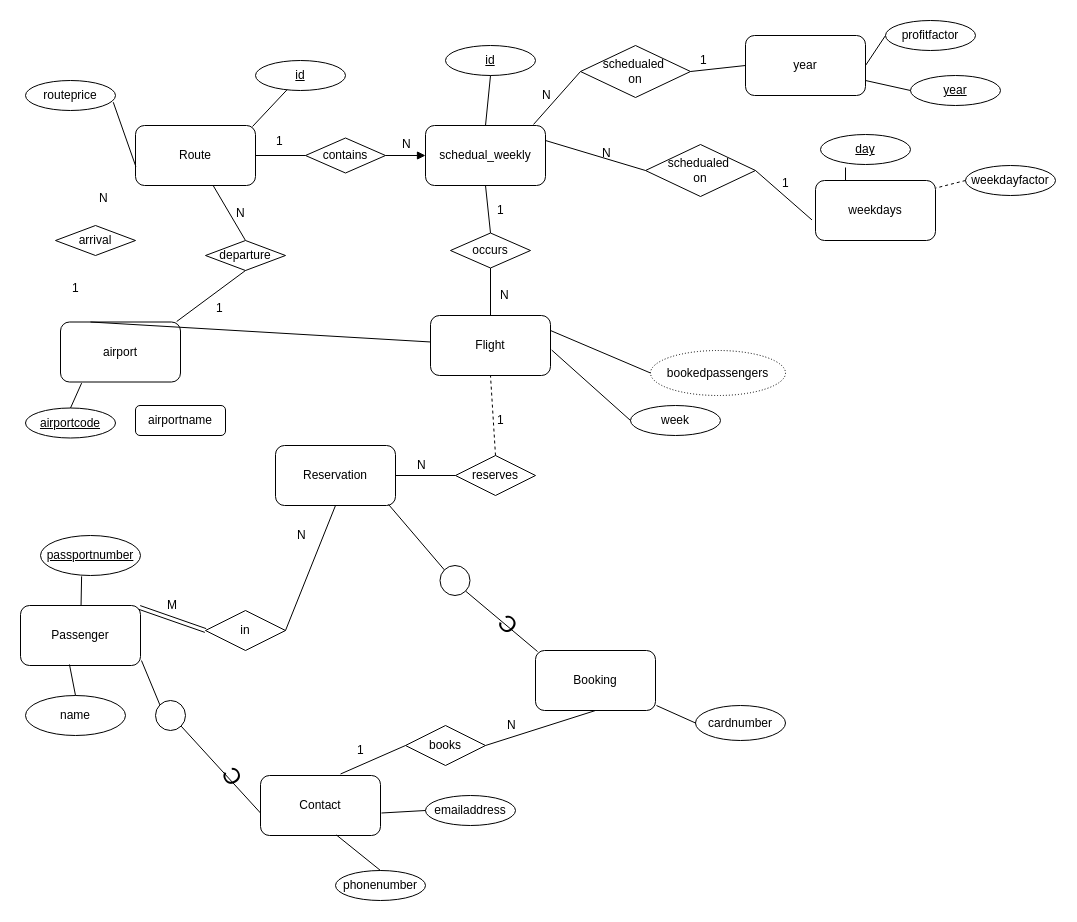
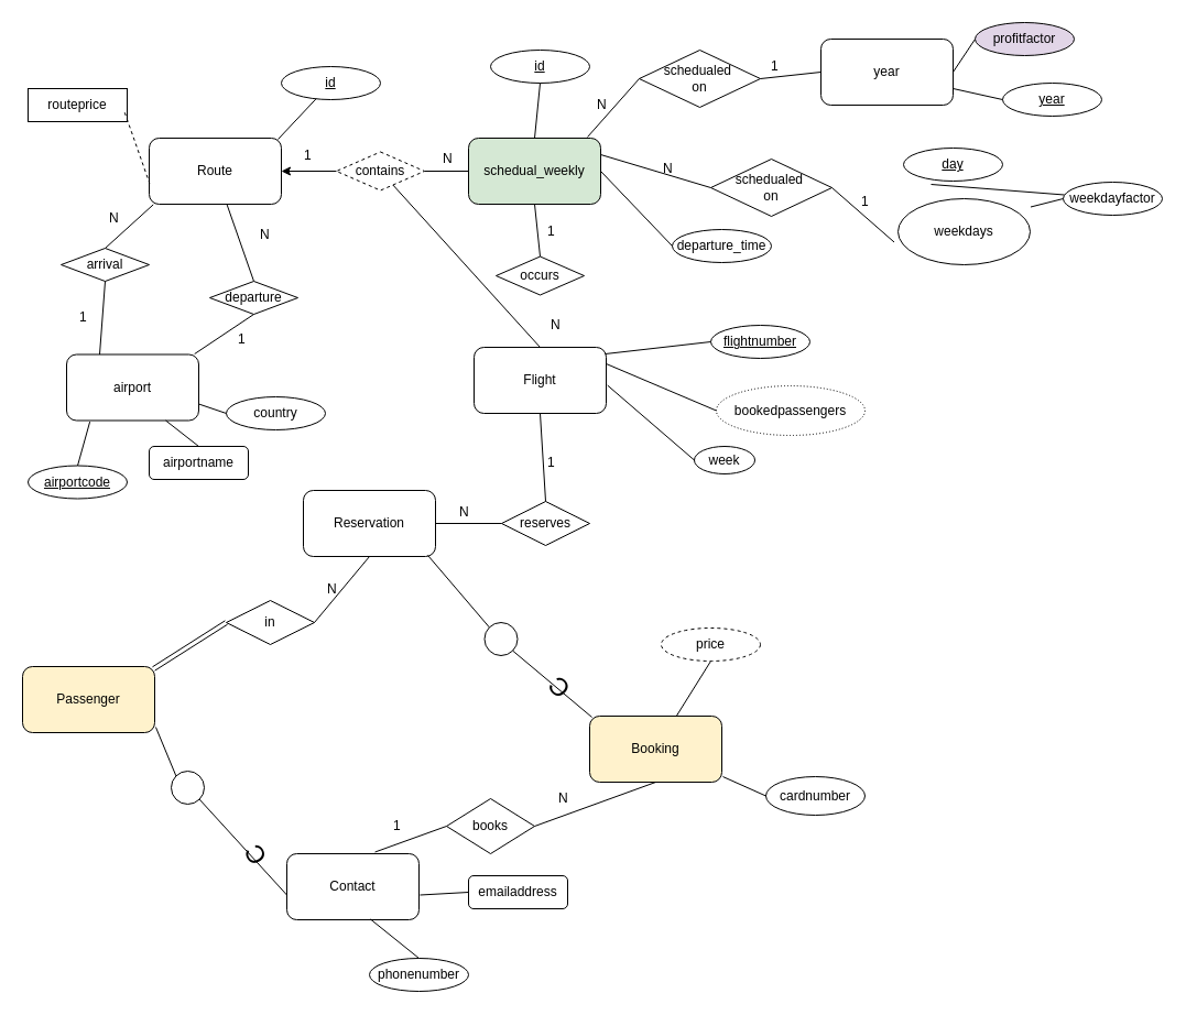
- <mxCell id="54" value="profitfactor" style="ellipse;whiteSpace=wrap;html=1;" parent="1" vertex="1"><mxGeometry x="885" y="20" width="90" height="30" as="geometry" /></mxCell>
+ <mxCell id="54" value="profitfactor" style="ellipse;whiteSpace=wrap;html=1;fillColor=#e1d5e7;" parent="1" vertex="1"><mxGeometry x="885" y="20" width="90" height="30" as="geometry" /></mxCell>
- <mxCell id="51" value="routeprice" style="ellipse;whiteSpace=wrap;html=1;" parent="1" vertex="1"><mxGeometry x="25" y="80" width="90" height="30" as="geometry" /></mxCell>
+ <mxCell id="51" value="routeprice" style="whiteSpace=wrap;html=1;rounded=0;" parent="1" vertex="1"><mxGeometry x="25" y="80" width="90" height="30" as="geometry" /></mxCell>
- <mxCell id="56" value="" style="endArrow=none;html=1;entryX=0.003;entryY=0.685;entryDx=0;entryDy=0;exitX=0.975;exitY=0.724;exitDx=0;exitDy=0;entryPerimeter=0;exitPerimeter=0;" parent="1" source="51" target="2" edge="1"><mxGeometry width="50" height="50" relative="1" as="geometry"><mxPoint x="100" y="105" as="sourcePoint" /><mxPoint x="145" y="165" as="targetPoint" /></mxGeometry></mxCell>
+ <mxCell id="56" value="" style="endArrow=none;html=1;entryX=0.003;entryY=0.685;entryDx=0;entryDy=0;exitX=0.975;exitY=0.724;exitDx=0;exitDy=0;entryPerimeter=0;exitPerimeter=0;dashed=1;" parent="1" source="51" target="2" edge="1"><mxGeometry width="50" height="50" relative="1" as="geometry"><mxPoint x="100" y="105" as="sourcePoint" /><mxPoint x="145" y="165" as="targetPoint" /></mxGeometry></mxCell>
- <mxCell id="47" value="" style="endArrow=none;html=1;entryX=1;entryY=0.5;entryDx=0;entryDy=0;exitX=0;exitY=0.5;exitDx=0;exitDy=0;" parent="1" source="11" target="2" edge="1"><mxGeometry width="50" height="50" relative="1" as="geometry"><mxPoint x="510" y="95" as="sourcePoint" /><mxPoint x="505" y="145" as="targetPoint" /></mxGeometry></mxCell>
+ <mxCell id="47" value="" style="endArrow=classic;html=1;entryX=1;entryY=0.5;entryDx=0;entryDy=0;exitX=0;exitY=0.5;exitDx=0;exitDy=0;" parent="1" source="11" target="2" edge="1"><mxGeometry width="50" height="50" relative="1" as="geometry"><mxPoint x="510" y="95" as="sourcePoint" /><mxPoint x="505" y="145" as="targetPoint" /></mxGeometry></mxCell>
- <mxCell id="11" value="contains" style="rhombus;whiteSpace=wrap;html=1;" parent="1" vertex="1"><mxGeometry x="305" y="137.5" width="80" height="35" as="geometry" /></mxCell>
+ <mxCell id="11" value="contains" style="rhombus;whiteSpace=wrap;html=1;dashed=1;" parent="1" vertex="1"><mxGeometry x="305" y="137.5" width="80" height="35" as="geometry" /></mxCell>
- <mxCell id="46" value="" style="endArrow=block;html=1;entryX=0;entryY=0.5;entryDx=0;entryDy=0;exitX=1;exitY=0.5;exitDx=0;exitDy=0;" parent="1" source="11" target="3" edge="1"><mxGeometry width="50" height="50" relative="1" as="geometry"><mxPoint x="500" y="85" as="sourcePoint" /><mxPoint x="495" y="135" as="targetPoint" /></mxGeometry></mxCell>
+ <mxCell id="46" value="" style="endArrow=none;html=1;entryX=0;entryY=0.5;entryDx=0;entryDy=0;exitX=1;exitY=0.5;exitDx=0;exitDy=0;" parent="1" source="11" target="3" edge="1"><mxGeometry width="50" height="50" relative="1" as="geometry"><mxPoint x="500" y="85" as="sourcePoint" /><mxPoint x="495" y="135" as="targetPoint" /></mxGeometry></mxCell>
- <mxCell id="3" value="schedual_weekly" style="rounded=1;whiteSpace=wrap;html=1;" parent="1" vertex="1"><mxGeometry x="425" y="125" width="120" height="60" as="geometry" /></mxCell>
+ <mxCell id="3" value="schedual_weekly" style="rounded=1;whiteSpace=wrap;html=1;fillColor=#d5e8d4;" parent="1" vertex="1"><mxGeometry x="425" y="125" width="120" height="60" as="geometry" /></mxCell>
- <mxCell id="43" value="" style="endArrow=none;html=1;entryX=0.25;entryY=0;entryDx=0;entryDy=0;exitX=0.278;exitY=1.1;exitDx=0;exitDy=0;exitPerimeter=0;" parent="1" source="9" edge="1" target="87"><mxGeometry width="50" height="50" relative="1" as="geometry"><mxPoint x="898" y="105" as="sourcePoint" /><mxPoint x="865" y="105" as="targetPoint" /></mxGeometry></mxCell>
+ <mxCell id="43" value="" style="endArrow=none;html=1;exitX=0.278;exitY=1.1;exitDx=0;exitDy=0;exitPerimeter=0;" parent="1" source="9" edge="1" target="52"><mxGeometry width="50" height="50" relative="1" as="geometry"><mxPoint x="898" y="105" as="sourcePoint" /><mxPoint x="865" y="105" as="targetPoint" /></mxGeometry></mxCell>
- <mxCell id="60" value="" style="endArrow=none;html=1;exitX=0;exitY=0.5;exitDx=0;exitDy=0;entryX=1.004;entryY=0.125;entryDx=0;entryDy=0;entryPerimeter=0;dashed=1;" parent="1" source="52" target="87" edge="1"><mxGeometry width="50" height="50" relative="1" as="geometry"><mxPoint x="645" y="195" as="sourcePoint" /><mxPoint x="555" y="165" as="targetPoint" /></mxGeometry></mxCell>
+ <mxCell id="60" value="" style="endArrow=none;html=1;exitX=0;exitY=0.5;exitDx=0;exitDy=0;entryX=1.004;entryY=0.125;entryDx=0;entryDy=0;entryPerimeter=0;" parent="1" source="52" target="87" edge="1"><mxGeometry width="50" height="50" relative="1" as="geometry"><mxPoint x="645" y="195" as="sourcePoint" /><mxPoint x="555" y="165" as="targetPoint" /></mxGeometry></mxCell>
+ <mxCell id="42" value="" style="endArrow=none;html=1;entryX=1;entryY=0.5;entryDx=0;entryDy=0;exitX=0;exitY=0.5;exitDx=0;exitDy=0;" parent="1" source="10" target="3" edge="1"><mxGeometry width="50" height="50" relative="1" as="geometry"><mxPoint x="685" y="415" as="sourcePoint" /><mxPoint x="590" y="370" as="targetPoint" /></mxGeometry></mxCell>
+ <mxCell id="50" value="" style="endArrow=none;html=1;entryX=0.5;entryY=0;entryDx=0;entryDy=0;exitX=0.031;exitY=1.006;exitDx=0;exitDy=0;exitPerimeter=0;" parent="1" source="2" target="57" edge="1"><mxGeometry width="50" height="50" relative="1" as="geometry"><mxPoint x="90" y="95" as="sourcePoint" /><mxPoint x="205" y="135" as="targetPoint" /></mxGeometry></mxCell>
- <mxCell id="87" value="weekdays" style="rounded=1;whiteSpace=wrap;html=1;" parent="1" vertex="1"><mxGeometry x="815" y="180" width="120" height="60" as="geometry" /></mxCell>
+ <mxCell id="87" value="weekdays" style="ellipse;whiteSpace=wrap;html=1;" parent="1" vertex="1"><mxGeometry x="815" y="180" width="120" height="60" as="geometry" /></mxCell>
+ <mxCell id="10" value="departure_time" style="ellipse;whiteSpace=wrap;html=1;" parent="1" vertex="1"><mxGeometry x="610" y="208" width="90" height="30" as="geometry" /></mxCell>
- <mxCell id="58" value="departure" style="rhombus;whiteSpace=wrap;html=1;" parent="1" vertex="1"><mxGeometry x="205" y="240" width="80" height="30" as="geometry" /></mxCell>
+ <mxCell id="58" value="departure" style="rhombus;whiteSpace=wrap;html=1;" parent="1" vertex="1"><mxGeometry x="190" y="255" width="80" height="30" as="geometry" /></mxCell>
- <mxCell id="40" value="" style="endArrow=none;html=1;entryX=0.5;entryY=1;entryDx=0;entryDy=0;exitX=0.5;exitY=0;exitDx=0;exitDy=0;" parent="1" source="4" target="12" edge="1"><mxGeometry width="50" height="50" relative="1" as="geometry"><mxPoint x="665" y="395" as="sourcePoint" /><mxPoint x="570" y="350" as="targetPoint" /></mxGeometry></mxCell>
+ <mxCell id="40" value="" style="endArrow=none;html=1;exitX=0.5;exitY=0;exitDx=0;exitDy=0;" parent="1" source="4" target="11" edge="1"><mxGeometry width="50" height="50" relative="1" as="geometry"><mxPoint x="665" y="395" as="sourcePoint" /><mxPoint x="570" y="350" as="targetPoint" /></mxGeometry></mxCell>
+ <mxCell id="5" value="&lt;u&gt;flightnumber&lt;/u&gt;" style="ellipse;whiteSpace=wrap;html=1;" parent="1" vertex="1"><mxGeometry x="645" y="295" width="90" height="30" as="geometry" /></mxCell>
+ <mxCell id="39" value="" style="endArrow=none;html=1;entryX=0.992;entryY=0.1;entryDx=0;entryDy=0;exitX=0;exitY=0.5;exitDx=0;exitDy=0;entryPerimeter=0;" parent="1" source="5" target="4" edge="1"><mxGeometry width="50" height="50" relative="1" as="geometry"><mxPoint x="655" y="385" as="sourcePoint" /><mxPoint x="560" y="340" as="targetPoint" /></mxGeometry></mxCell>
- <mxCell id="63" value="" style="endArrow=none;html=1;exitX=0.25;exitY=0;exitDx=0;exitDy=0;" parent="1" source="55" target="4" edge="1"><mxGeometry width="50" height="50" relative="1" as="geometry"><mxPoint x="95" y="315" as="sourcePoint" /><mxPoint x="105" y="235" as="targetPoint" /></mxGeometry></mxCell>
+ <mxCell id="63" value="" style="endArrow=none;html=1;entryX=0.5;entryY=1;entryDx=0;entryDy=0;exitX=0.25;exitY=0;exitDx=0;exitDy=0;" parent="1" source="55" target="57" edge="1"><mxGeometry width="50" height="50" relative="1" as="geometry"><mxPoint x="95" y="315" as="sourcePoint" /><mxPoint x="105" y="235" as="targetPoint" /></mxGeometry></mxCell>
+ <mxCell id="70" value="" style="endArrow=none;html=1;entryX=0;entryY=0.5;entryDx=0;entryDy=0;exitX=1;exitY=0.75;exitDx=0;exitDy=0;" parent="1" source="55" target="69" edge="1"><mxGeometry width="50" height="50" relative="1" as="geometry"><mxPoint x="160" y="390" as="sourcePoint" /><mxPoint x="190" y="415" as="targetPoint" /></mxGeometry></mxCell>
+ <mxCell id="69" value="country" style="ellipse;whiteSpace=wrap;html=1;" parent="1" vertex="1"><mxGeometry x="205" y="360" width="90" height="30" as="geometry" /></mxCell>
+ <mxCell id="68" value="" style="endArrow=none;html=1;entryX=0.5;entryY=0;entryDx=0;entryDy=0;exitX=0.75;exitY=1;exitDx=0;exitDy=0;" parent="1" source="55" target="66" edge="1"><mxGeometry width="50" height="50" relative="1" as="geometry"><mxPoint x="91.12" y="391.14" as="sourcePoint" /><mxPoint x="69.5" y="415" as="targetPoint" /></mxGeometry></mxCell>
- <mxCell id="27" value="" style="endArrow=none;html=1;entryX=0.5;entryY=1;entryDx=0;entryDy=0;exitX=0.5;exitY=0;exitDx=0;exitDy=0;dashed=1;" parent="1" source="16" target="4" edge="1"><mxGeometry width="50" height="50" relative="1" as="geometry"><mxPoint x="175.99" y="841" as="sourcePoint" /><mxPoint x="204.393" y="800.607" as="targetPoint" /></mxGeometry></mxCell>
+ <mxCell id="27" value="" style="endArrow=none;html=1;entryX=0.5;entryY=1;entryDx=0;entryDy=0;exitX=0.5;exitY=0;exitDx=0;exitDy=0;" parent="1" source="16" target="4" edge="1"><mxGeometry width="50" height="50" relative="1" as="geometry"><mxPoint x="175.99" y="841" as="sourcePoint" /><mxPoint x="204.393" y="800.607" as="targetPoint" /></mxGeometry></mxCell>
- <mxCell id="6" value="week" style="ellipse;whiteSpace=wrap;html=1;" parent="1" vertex="1"><mxGeometry x="630" y="405" width="90" height="30" as="geometry" /></mxCell>
+ <mxCell id="6" value="week" style="ellipse;whiteSpace=wrap;html=1;" parent="1" vertex="1"><mxGeometry x="630" y="405" width="55" height="25" as="geometry" /></mxCell>
- <mxCell id="65" value="&lt;u&gt;airportcode&lt;/u&gt;" style="ellipse;whiteSpace=wrap;html=1;" parent="1" vertex="1"><mxGeometry x="25" y="407.5" width="90" height="30" as="geometry" /></mxCell>
+ <mxCell id="65" value="&lt;u&gt;airportcode&lt;/u&gt;" style="ellipse;whiteSpace=wrap;html=1;" parent="1" vertex="1"><mxGeometry x="25" y="422.5" width="90" height="30" as="geometry" /></mxCell>
- <mxCell id="15" value="&lt;u&gt;passportnumber&lt;/u&gt;" style="ellipse;whiteSpace=wrap;html=1;" parent="1" vertex="1"><mxGeometry x="40" y="535" width="100" height="40" as="geometry" /></mxCell>
+ <mxCell id="37" value="price" style="ellipse;whiteSpace=wrap;html=1;dashed=1;" parent="1" vertex="1"><mxGeometry x="600" y="570" width="90" height="30" as="geometry" /></mxCell>
- <mxCell id="35" value="" style="endArrow=none;html=1;exitX=0.411;exitY=1.021;exitDx=0;exitDy=0;exitPerimeter=0;" parent="1" source="15" target="22" edge="1"><mxGeometry width="50" height="50" relative="1" as="geometry"><mxPoint x="75" y="542" as="sourcePoint" /><mxPoint x="184.393" y="780.607" as="targetPoint" /></mxGeometry></mxCell>
- <mxCell id="71" value="M" style="text;html=1;resizable=0;points=[];autosize=1;align=left;verticalAlign=top;spacingTop=-4;" parent="1" vertex="1"><mxGeometry x="165" y="595" width="20" height="20" as="geometry" /></mxCell>
+ <mxCell id="38" value="" style="endArrow=none;html=1;exitX=0.5;exitY=1;exitDx=0;exitDy=0;" parent="1" source="37" target="14" edge="1"><mxGeometry width="50" height="50" relative="1" as="geometry"><mxPoint x="505" y="455" as="sourcePoint" /><mxPoint x="500" y="385" as="targetPoint" /></mxGeometry></mxCell>
- <mxCell id="17" value="in" style="rhombus;whiteSpace=wrap;html=1;" parent="1" vertex="1"><mxGeometry x="205" y="610" width="80" height="40" as="geometry" /></mxCell>
+ <mxCell id="17" value="in" style="rhombus;whiteSpace=wrap;html=1;" parent="1" vertex="1"><mxGeometry x="205" y="545" width="80" height="40" as="geometry" /></mxCell>
- <mxCell id="22" value="Passenger" style="rounded=1;whiteSpace=wrap;html=1;" parent="1" vertex="1"><mxGeometry x="20" y="605" width="120" height="60" as="geometry" /></mxCell>
+ <mxCell id="22" value="Passenger" style="rounded=1;whiteSpace=wrap;html=1;fillColor=#fff2cc;" parent="1" vertex="1"><mxGeometry x="20" y="605" width="120" height="60" as="geometry" /></mxCell>
- <mxCell id="102" value="" style="endArrow=none;html=1;exitX=0.408;exitY=0.983;exitDx=0;exitDy=0;exitPerimeter=0;entryX=0.5;entryY=0;entryDx=0;entryDy=0;" edge="1" parent="1" source="22" target="101"><mxGeometry width="50" height="50" relative="1" as="geometry"><mxPoint x="91.1" y="585.84" as="sourcePoint" /><mxPoint x="90.558" y="615" as="targetPoint" /></mxGeometry></mxCell>
- <mxCell id="14" value="Booking" style="rounded=1;whiteSpace=wrap;html=1;" parent="1" vertex="1"><mxGeometry x="535" y="650" width="120" height="60" as="geometry" /></mxCell>
+ <mxCell id="14" value="Booking" style="rounded=1;whiteSpace=wrap;html=1;fillColor=#fff2cc;" parent="1" vertex="1"><mxGeometry x="535" y="650" width="120" height="60" as="geometry" /></mxCell>
- <mxCell id="101" value="name" style="ellipse;whiteSpace=wrap;html=1;" vertex="1" parent="1"><mxGeometry x="25" y="695" width="100" height="40" as="geometry" /></mxCell>
- <mxCell id="21" value="books" style="rhombus;whiteSpace=wrap;html=1;" parent="1" vertex="1"><mxGeometry x="405" y="725" width="80" height="40" as="geometry" /></mxCell>
+ <mxCell id="21" value="books" style="rhombus;whiteSpace=wrap;html=1;" parent="1" vertex="1"><mxGeometry x="405" y="725" width="80" height="50" as="geometry" /></mxCell>
- <mxCell id="19" value="emailaddress" style="ellipse;whiteSpace=wrap;html=1;" parent="1" vertex="1"><mxGeometry x="425" y="795" width="90" height="30" as="geometry" /></mxCell>
+ <mxCell id="19" value="emailaddress" style="whiteSpace=wrap;html=1;rounded=1;" parent="1" vertex="1"><mxGeometry x="425" y="795" width="90" height="30" as="geometry" /></mxCell>
